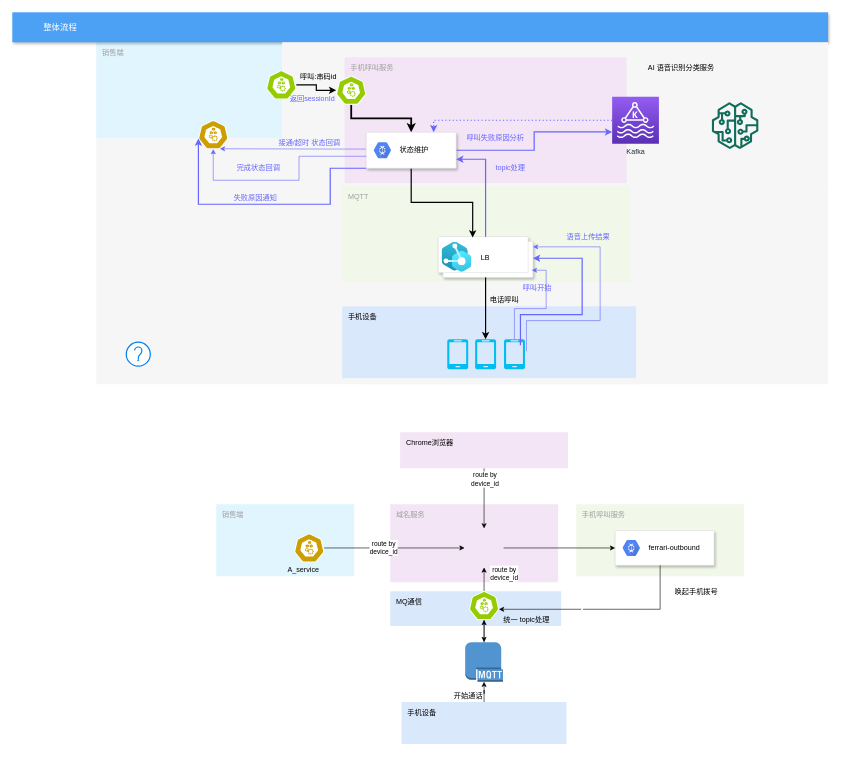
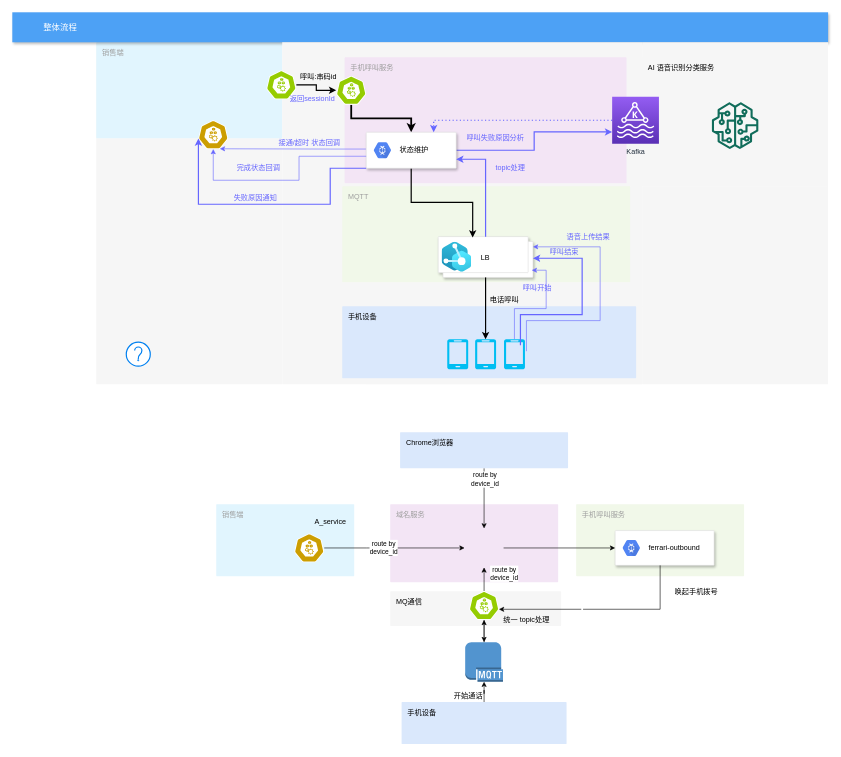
+ <mxCell id="34" value="呼叫结束" style="text;html=1;resizable=0;autosize=1;align=center;verticalAlign=middle;points=[];fillColor=none;strokeColor=none;rounded=0;fontColor=#6666FF;" parent="1" vertex="1"><mxGeometry x="910" y="410" width="60" height="20" as="geometry" /></mxCell>
- <mxCell id="54" value="Chrome浏览器" style="rounded=1;absoluteArcSize=1;arcSize=2;html=1;strokeColor=#6c8ebf;shadow=0;dashed=0;strokeColor=none;fontSize=12;align=left;verticalAlign=top;spacing=10;spacingTop=-4;fillColor=#f3e5f5;" parent="1" vertex="1"><mxGeometry x="666.5" y="720" width="280" height="60" as="geometry" /></mxCell>
+ <mxCell id="54" value="Chrome浏览器" style="rounded=1;absoluteArcSize=1;arcSize=2;html=1;strokeColor=#6c8ebf;shadow=0;dashed=0;strokeColor=none;fontSize=12;align=left;verticalAlign=top;spacing=10;spacingTop=-4;fillColor=#dae8fc;" parent="1" vertex="1"><mxGeometry x="666.5" y="720" width="280" height="60" as="geometry" /></mxCell>
- <mxCell id="63" value="A_service" style="text;html=1;resizable=0;autosize=1;align=center;verticalAlign=middle;points=[];fillColor=none;strokeColor=none;rounded=0;" parent="1" vertex="1"><mxGeometry x="470" y="940" width="70" height="20" as="geometry" /></mxCell>
+ <mxCell id="63" value="A_service" style="text;html=1;resizable=0;autosize=1;align=center;verticalAlign=middle;points=[];fillColor=none;strokeColor=none;rounded=0;" parent="1" vertex="1"><mxGeometry x="515" y="860" width="70" height="20" as="geometry" /></mxCell>
- <mxCell id="70" value="MQ通信" style="rounded=1;absoluteArcSize=1;arcSize=2;html=1;strokeColor=#6c8ebf;shadow=0;dashed=0;strokeColor=none;fontSize=12;align=left;verticalAlign=top;spacing=10;spacingTop=-4;fillColor=#dae8fc;" parent="1" vertex="1"><mxGeometry x="650" y="985" width="285" height="58" as="geometry" /></mxCell>
+ <mxCell id="70" value="MQ通信" style="rounded=1;absoluteArcSize=1;arcSize=2;html=1;strokeColor=#6c8ebf;shadow=0;dashed=0;strokeColor=none;fontSize=12;align=left;verticalAlign=top;spacing=10;spacingTop=-4;fillColor=#f6f6f6;" parent="1" vertex="1"><mxGeometry x="650" y="985" width="285" height="58" as="geometry" /></mxCell>
